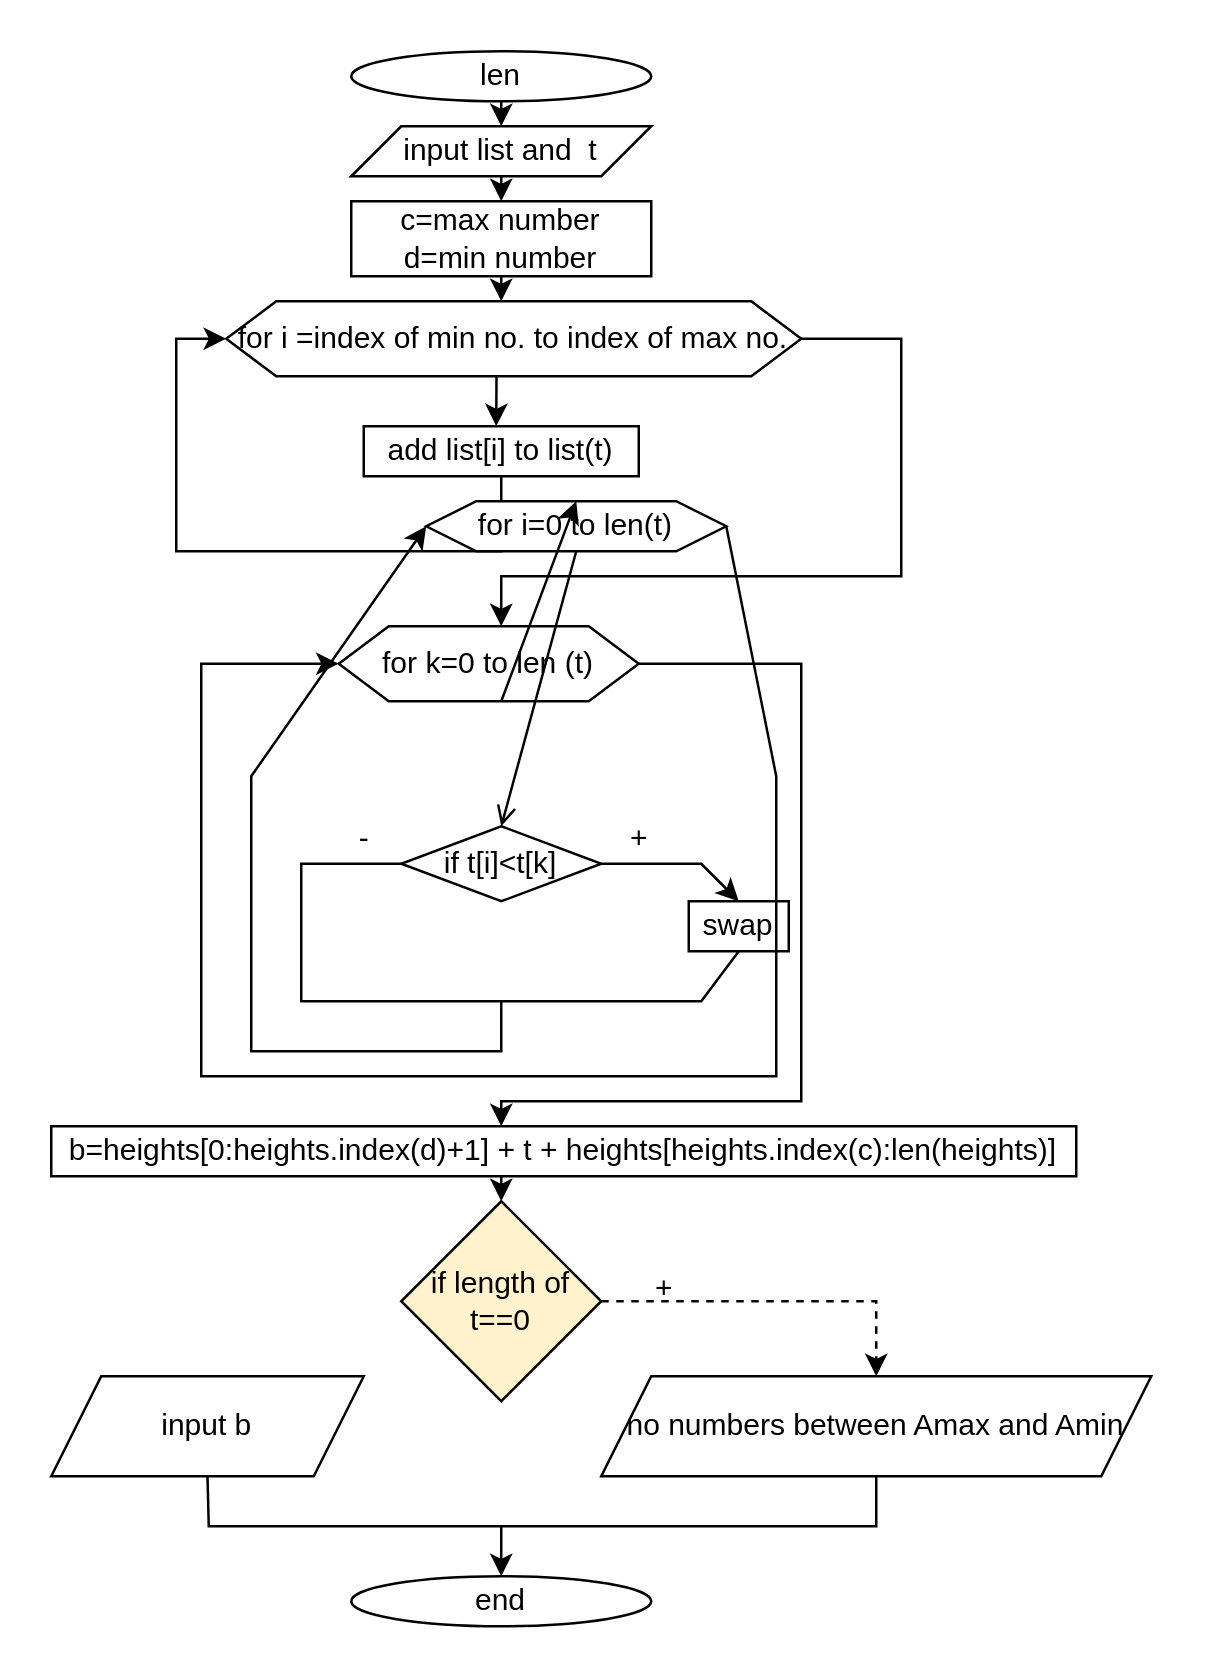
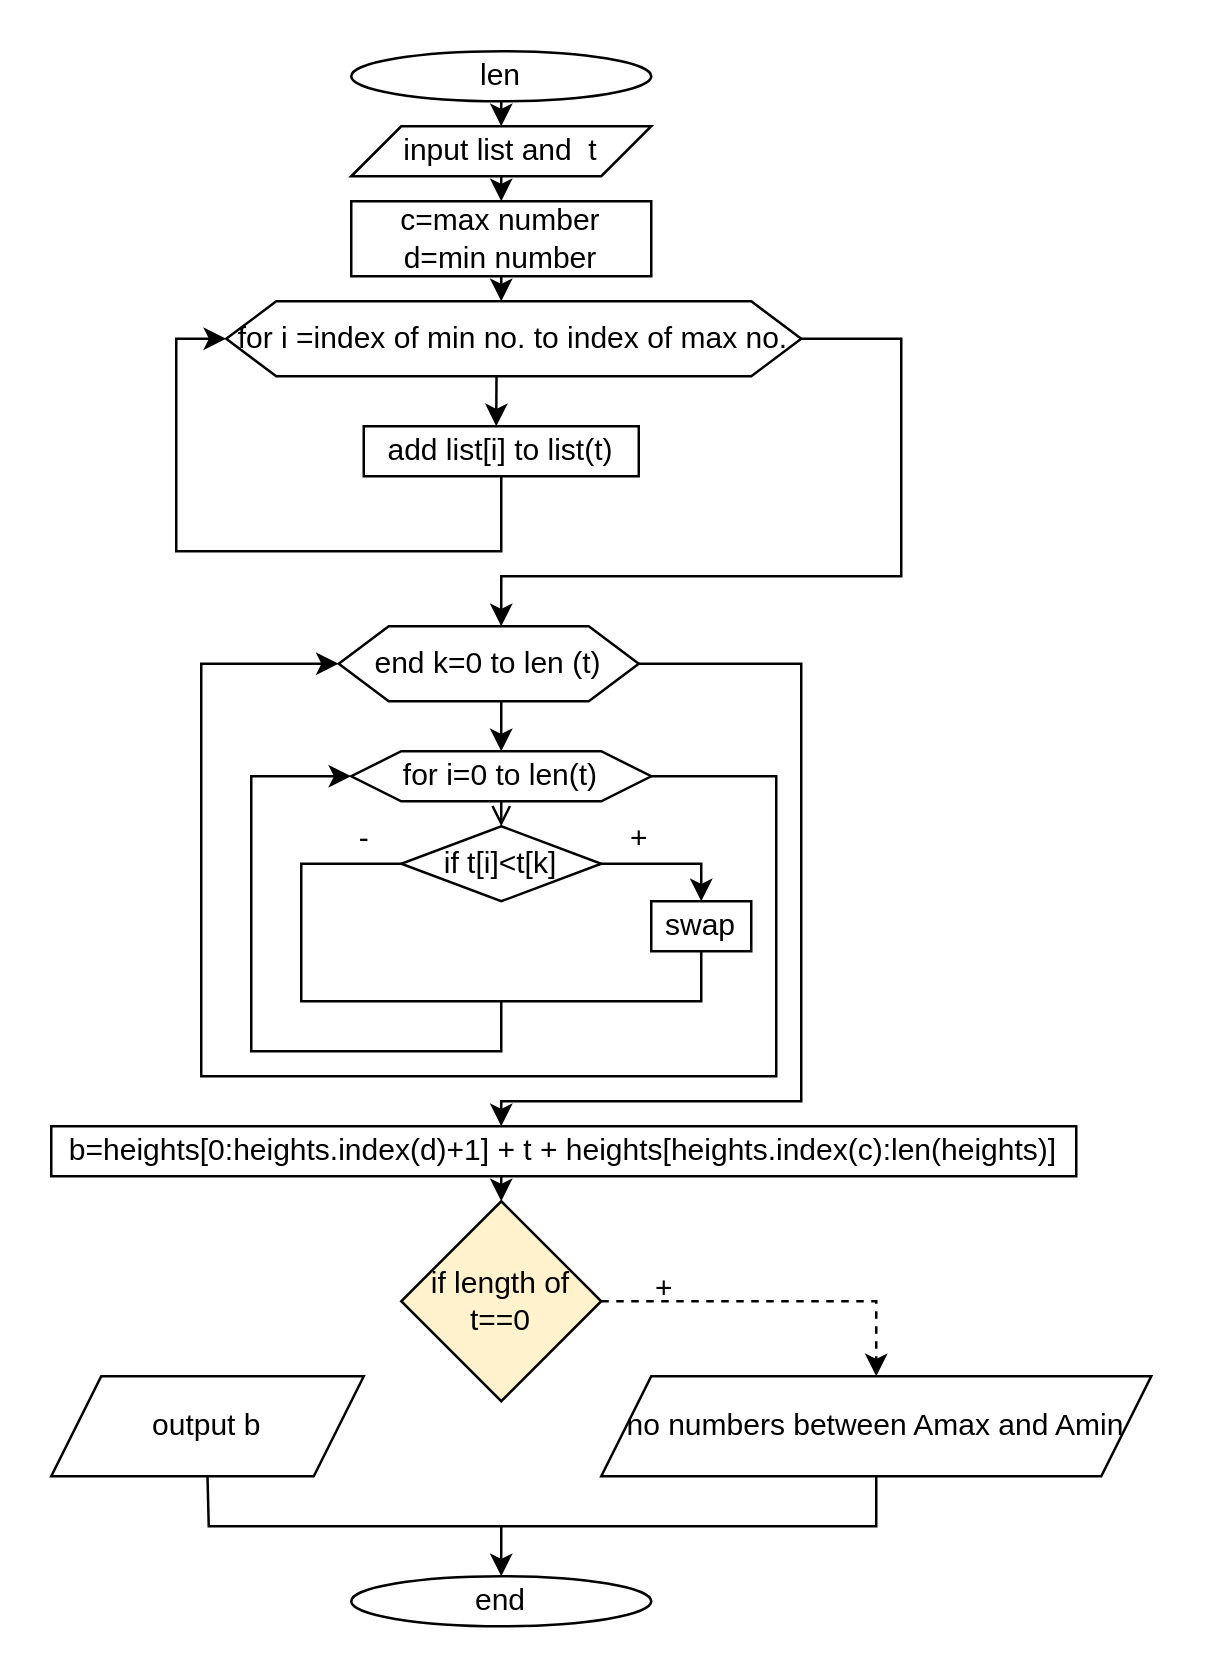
- <mxCell id="14" value="for i=0 to len(t)" style="shape=hexagon;perimeter=hexagonPerimeter2;whiteSpace=wrap;html=1;fixedSize=1;" parent="1" vertex="1"><mxGeometry x="170" y="200" width="120" height="20" as="geometry" /></mxCell>
+ <mxCell id="14" value="for i=0 to len(t)" style="shape=hexagon;perimeter=hexagonPerimeter2;whiteSpace=wrap;html=1;fixedSize=1;" parent="1" vertex="1"><mxGeometry x="140" y="300" width="120" height="20" as="geometry" /></mxCell>
- <mxCell id="13" value="for k=0 to len (t)" style="shape=hexagon;perimeter=hexagonPerimeter2;whiteSpace=wrap;html=1;fixedSize=1;" parent="1" vertex="1"><mxGeometry x="135" y="250" width="120" height="30" as="geometry" /></mxCell>
+ <mxCell id="13" value="end k=0 to len (t)" style="shape=hexagon;perimeter=hexagonPerimeter2;whiteSpace=wrap;html=1;fixedSize=1;" parent="1" vertex="1"><mxGeometry x="135" y="250" width="120" height="30" as="geometry" /></mxCell>
- <mxCell id="16" value="swap" style="rounded=0;whiteSpace=wrap;html=1;" parent="1" vertex="1"><mxGeometry x="275" y="360" width="40" height="20" as="geometry" /></mxCell>
+ <mxCell id="16" value="swap" style="rounded=0;whiteSpace=wrap;html=1;" parent="1" vertex="1"><mxGeometry x="260" y="360" width="40" height="20" as="geometry" /></mxCell>
- <mxCell id="32" value="input b" style="shape=parallelogram;perimeter=parallelogramPerimeter;whiteSpace=wrap;html=1;fixedSize=1;" vertex="1" parent="1"><mxGeometry x="20" y="550" width="125" height="40" as="geometry" /></mxCell>
+ <mxCell id="32" value="output b" style="shape=parallelogram;perimeter=parallelogramPerimeter;whiteSpace=wrap;html=1;fixedSize=1;" vertex="1" parent="1"><mxGeometry x="20" y="550" width="125" height="40" as="geometry" /></mxCell>
